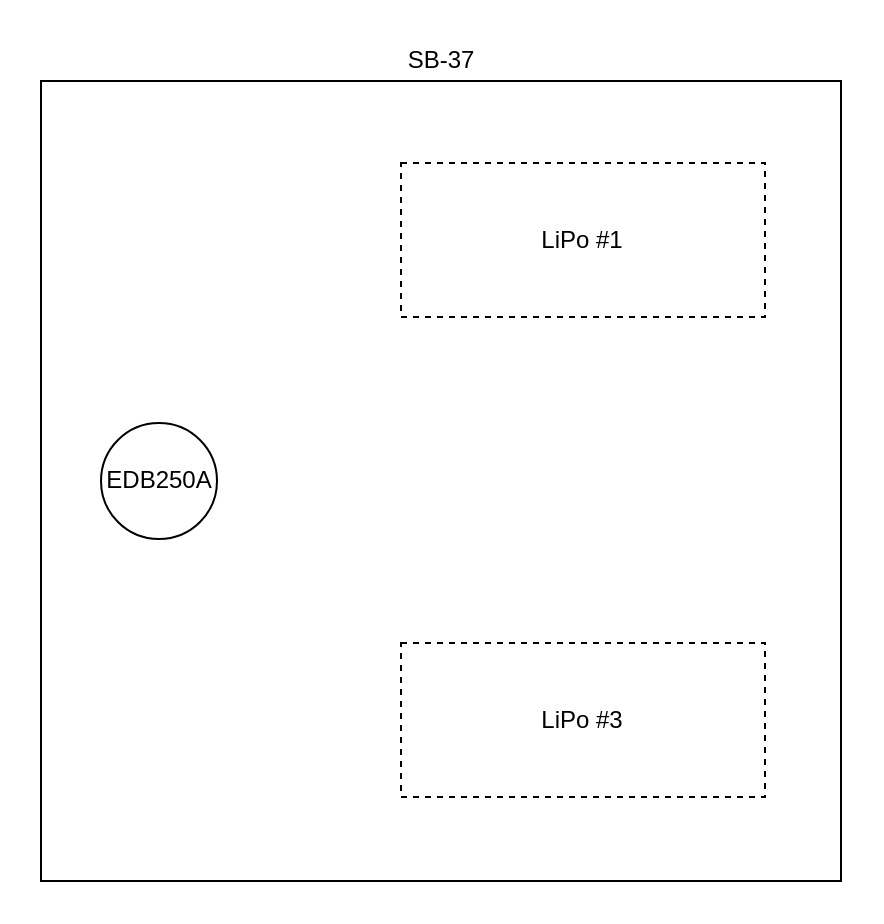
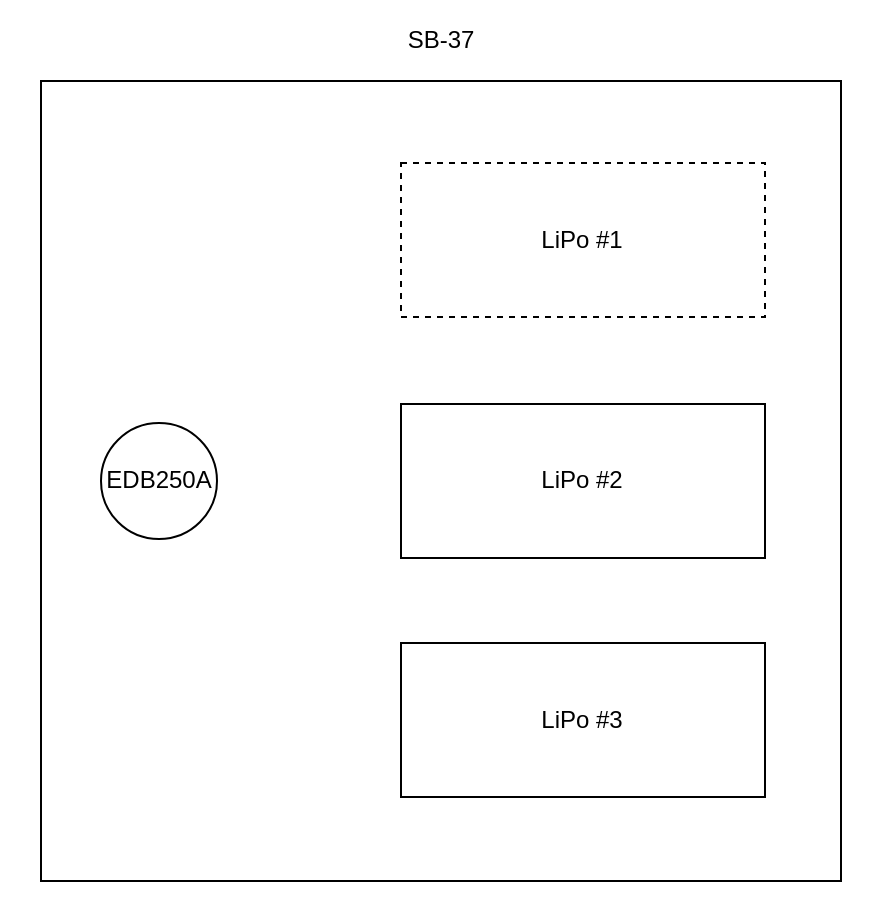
- <mxCell id="5" value="SB-37" style="text;html=1;align=center;verticalAlign=middle;resizable=0;points=[];autosize=1;" vertex="1" parent="1"><mxGeometry x="195" y="20" width="50" height="20" as="geometry" /></mxCell>
+ <mxCell id="5" value="SB-37" style="text;html=1;align=center;verticalAlign=middle;resizable=0;points=[];autosize=1;" vertex="1" parent="1"><mxGeometry x="195" y="10" width="50" height="20" as="geometry" /></mxCell>
+ <mxCell id="7" value="&lt;span&gt;LiPo #2&lt;/span&gt;" style="rounded=0;whiteSpace=wrap;html=1;" vertex="1" parent="1"><mxGeometry x="200" y="201.5" width="182" height="77" as="geometry" /></mxCell>
- <mxCell id="8" value="&lt;span&gt;LiPo #3&lt;/span&gt;" style="rounded=0;whiteSpace=wrap;html=1;dashed=1;" vertex="1" parent="1"><mxGeometry x="200" y="321" width="182" height="77" as="geometry" /></mxCell>
+ <mxCell id="8" value="&lt;span&gt;LiPo #3&lt;/span&gt;" style="rounded=0;whiteSpace=wrap;html=1;" vertex="1" parent="1"><mxGeometry x="200" y="321" width="182" height="77" as="geometry" /></mxCell>
